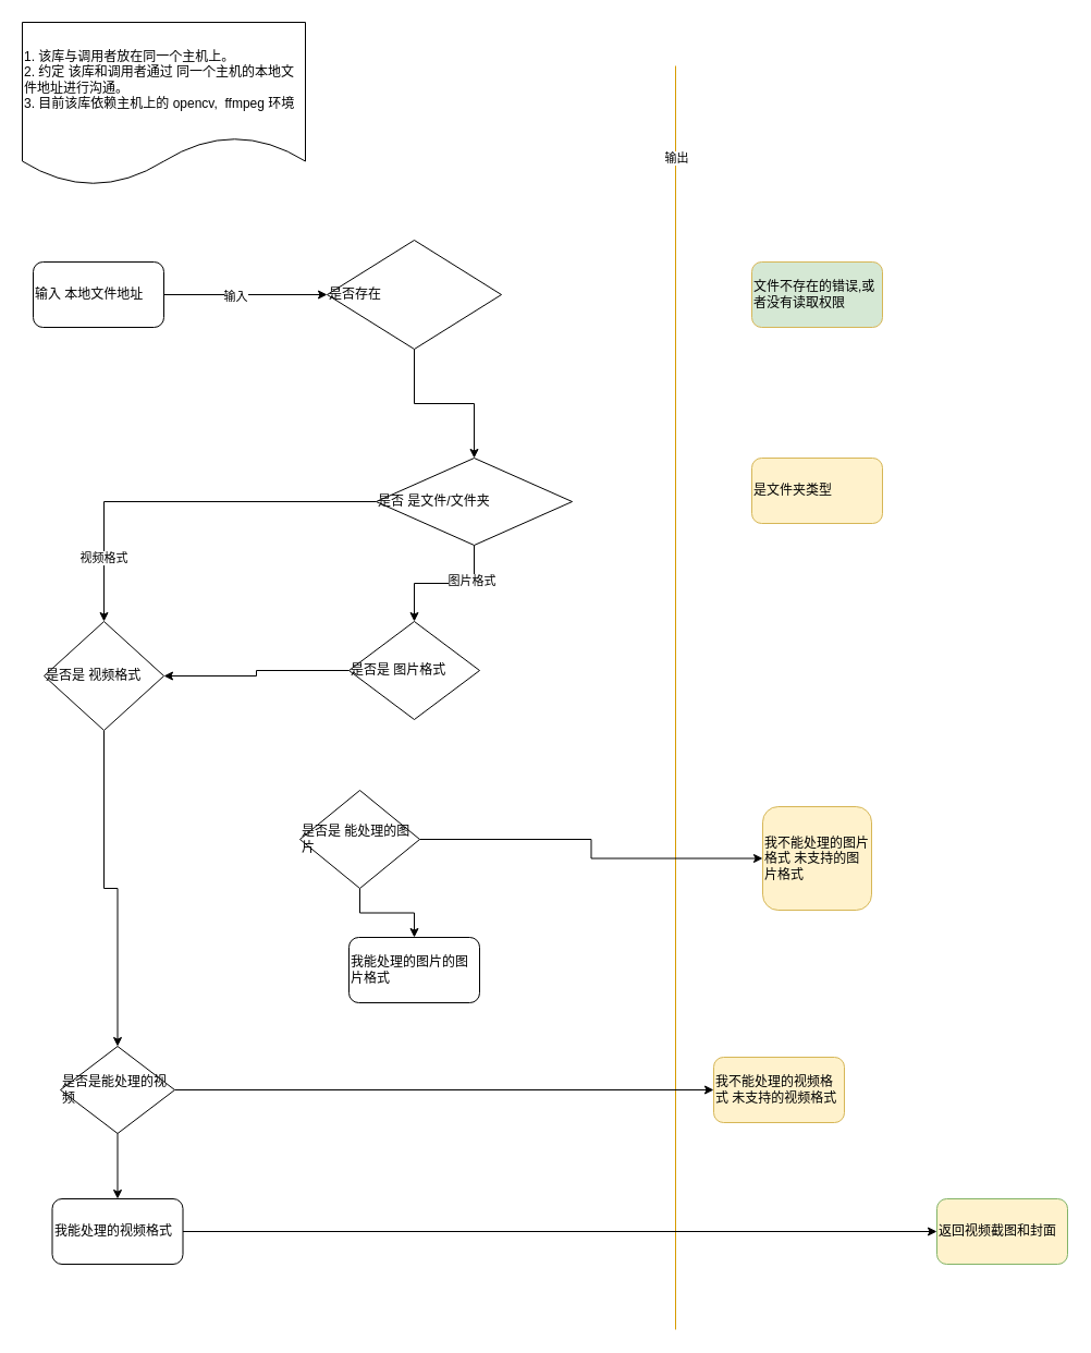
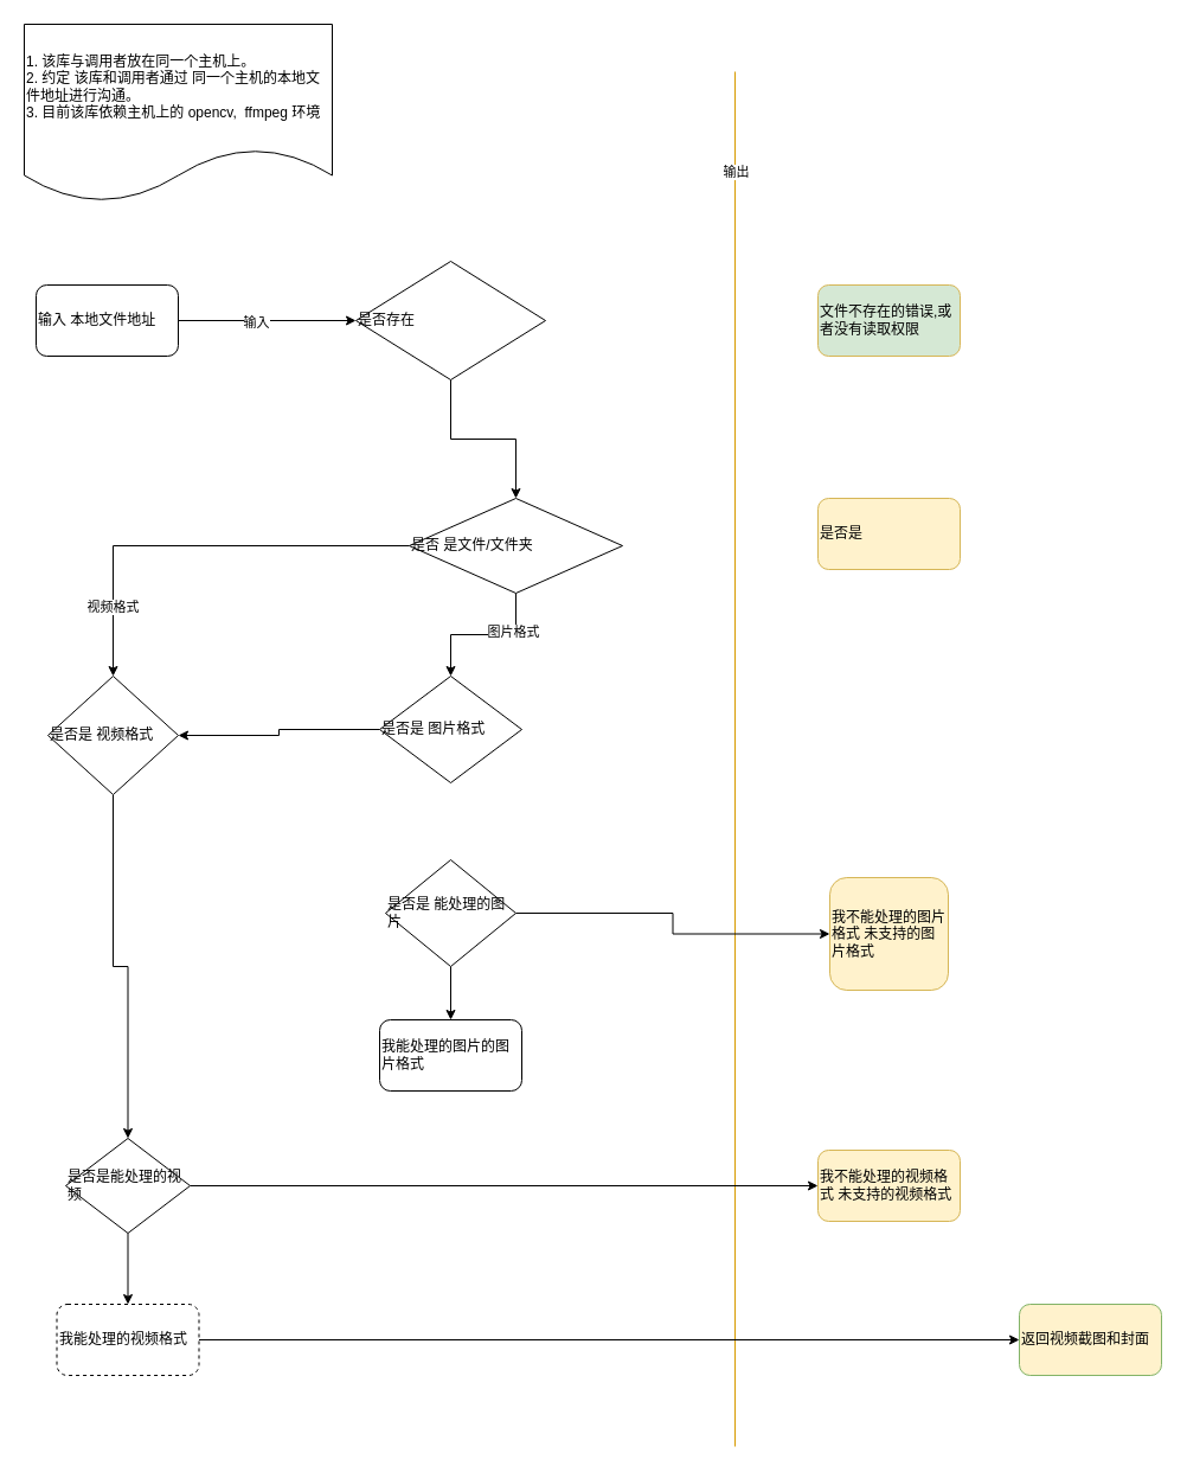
- <mxCell id="14" value="是文件夹类型" style="rounded=1;whiteSpace=wrap;html=1;align=left;fillColor=#fff2cc;strokeColor=#d6b656;" parent="1" vertex="1"><mxGeometry x="690" y="420" width="120" height="60" as="geometry" /></mxCell>
+ <mxCell id="14" value="是否是" style="rounded=1;whiteSpace=wrap;html=1;align=left;fillColor=#fff2cc;strokeColor=#d6b656;" parent="1" vertex="1"><mxGeometry x="690" y="420" width="120" height="60" as="geometry" /></mxCell>
- <mxCell id="21" value="是否是 能处理的图片" style="rhombus;whiteSpace=wrap;html=1;align=left;" parent="1" vertex="1"><mxGeometry x="275" y="725" width="110" height="90" as="geometry" /></mxCell>
+ <mxCell id="21" value="是否是 能处理的图片" style="rhombus;whiteSpace=wrap;html=1;align=left;" parent="1" vertex="1"><mxGeometry x="325" y="725" width="110" height="90" as="geometry" /></mxCell>
- <mxCell id="29" value="我不能处理的视频格式 未支持的视频格式" style="rounded=1;whiteSpace=wrap;html=1;align=left;fillColor=#fff2cc;strokeColor=#d6b656;" parent="1" vertex="1"><mxGeometry x="655" y="970" width="120" height="60" as="geometry" /></mxCell>
+ <mxCell id="29" value="我不能处理的视频格式 未支持的视频格式" style="rounded=1;whiteSpace=wrap;html=1;align=left;fillColor=#fff2cc;strokeColor=#d6b656;" parent="1" vertex="1"><mxGeometry x="690" y="970" width="120" height="60" as="geometry" /></mxCell>
- <mxCell id="30" value="我能处理的视频格式" style="rounded=1;whiteSpace=wrap;html=1;align=left;" parent="1" vertex="1"><mxGeometry x="47.5" y="1100" width="120" height="60" as="geometry" /></mxCell>
+ <mxCell id="30" value="我能处理的视频格式" style="rounded=1;whiteSpace=wrap;html=1;align=left;dashed=1;" parent="1" vertex="1"><mxGeometry x="47.5" y="1100" width="120" height="60" as="geometry" /></mxCell>
